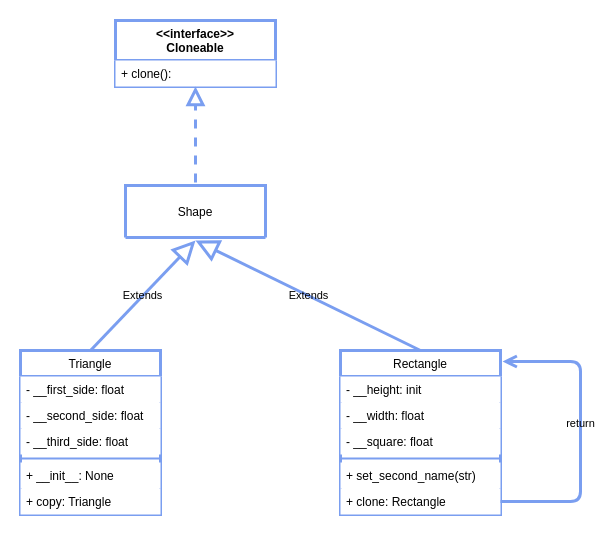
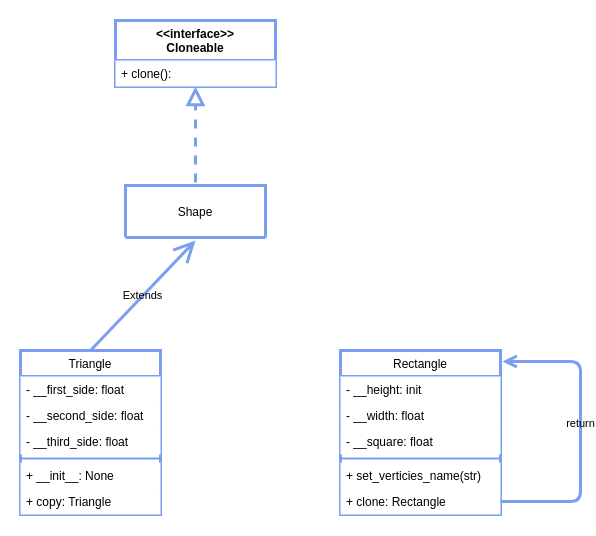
- <mxCell id="21" value="Extends" style="endArrow=block;endSize=16;endFill=0;html=1;strokeColor=#7A9EF0;strokeWidth=3;entryX=0.5;entryY=1;entryDx=0;entryDy=0;exitX=0.5;exitY=0;exitDx=0;exitDy=0;fontColor=#000000;labelBackgroundColor=none;" edge="1" parent="1" source="6" target="5"><mxGeometry width="160" relative="1" as="geometry"><mxPoint x="-130" y="280" as="sourcePoint" /><mxPoint x="30" y="280" as="targetPoint" /></mxGeometry></mxCell>
+ <mxCell id="21" value="Extends" style="endArrow=open;endSize=16;endFill=0;html=1;strokeColor=#7A9EF0;strokeWidth=3;entryX=0.5;entryY=1;entryDx=0;entryDy=0;exitX=0.5;exitY=0;exitDx=0;exitDy=0;fontColor=#000000;labelBackgroundColor=none;" edge="1" parent="1" source="6" target="5"><mxGeometry width="160" relative="1" as="geometry"><mxPoint x="-130" y="280" as="sourcePoint" /><mxPoint x="30" y="280" as="targetPoint" /></mxGeometry></mxCell>
- <mxCell id="22" value="&lt;font&gt;Extends&lt;/font&gt;" style="endArrow=block;endSize=16;endFill=0;html=1;strokeColor=#7A9EF0;strokeWidth=3;entryX=0.5;entryY=1;entryDx=0;entryDy=0;exitX=0.5;exitY=0;exitDx=0;exitDy=0;labelBackgroundColor=none;fontColor=#000000;" edge="1" parent="1" source="13" target="5"><mxGeometry width="160" relative="1" as="geometry"><mxPoint x="270" y="280" as="sourcePoint" /><mxPoint x="430" y="280" as="targetPoint" /></mxGeometry></mxCell>
- <mxCell id="18" value="+ set_second_name(str) " style="text;strokeColor=none;align=left;verticalAlign=top;spacingLeft=4;spacingRight=4;overflow=hidden;rotatable=0;points=[[0,0.5],[1,0.5]];portConstraint=eastwest;rounded=0;fontColor=#000000;fillColor=#FFFFFF;" vertex="1" parent="13"><mxGeometry y="112" width="160" height="26" as="geometry" /></mxCell>
+ <mxCell id="18" value="+ set_verticies_name(str) " style="text;strokeColor=none;align=left;verticalAlign=top;spacingLeft=4;spacingRight=4;overflow=hidden;rotatable=0;points=[[0,0.5],[1,0.5]];portConstraint=eastwest;rounded=0;fontColor=#000000;fillColor=#FFFFFF;" vertex="1" parent="13"><mxGeometry y="112" width="160" height="26" as="geometry" /></mxCell>
